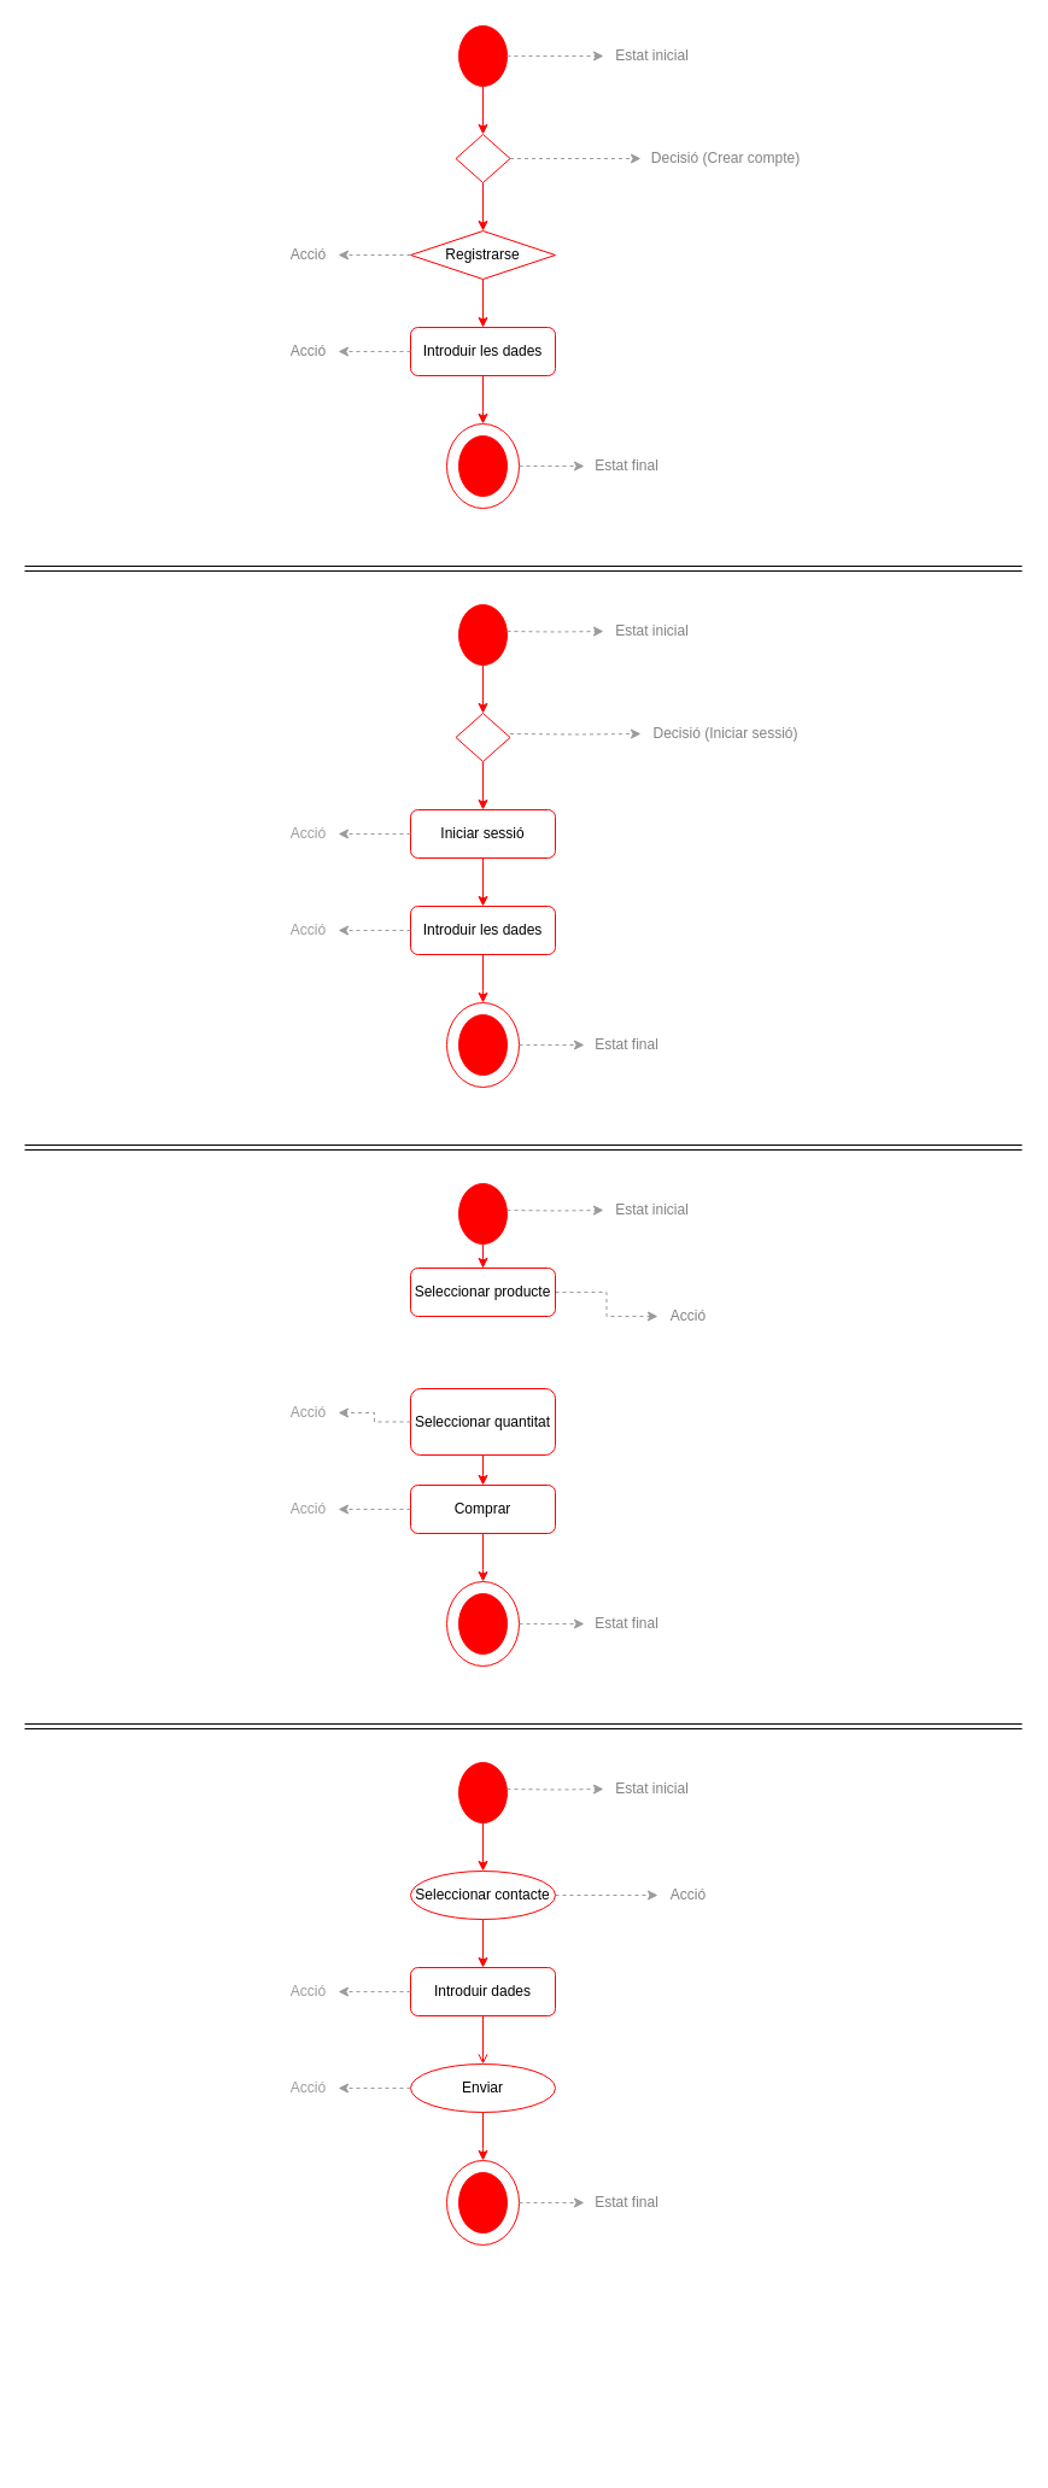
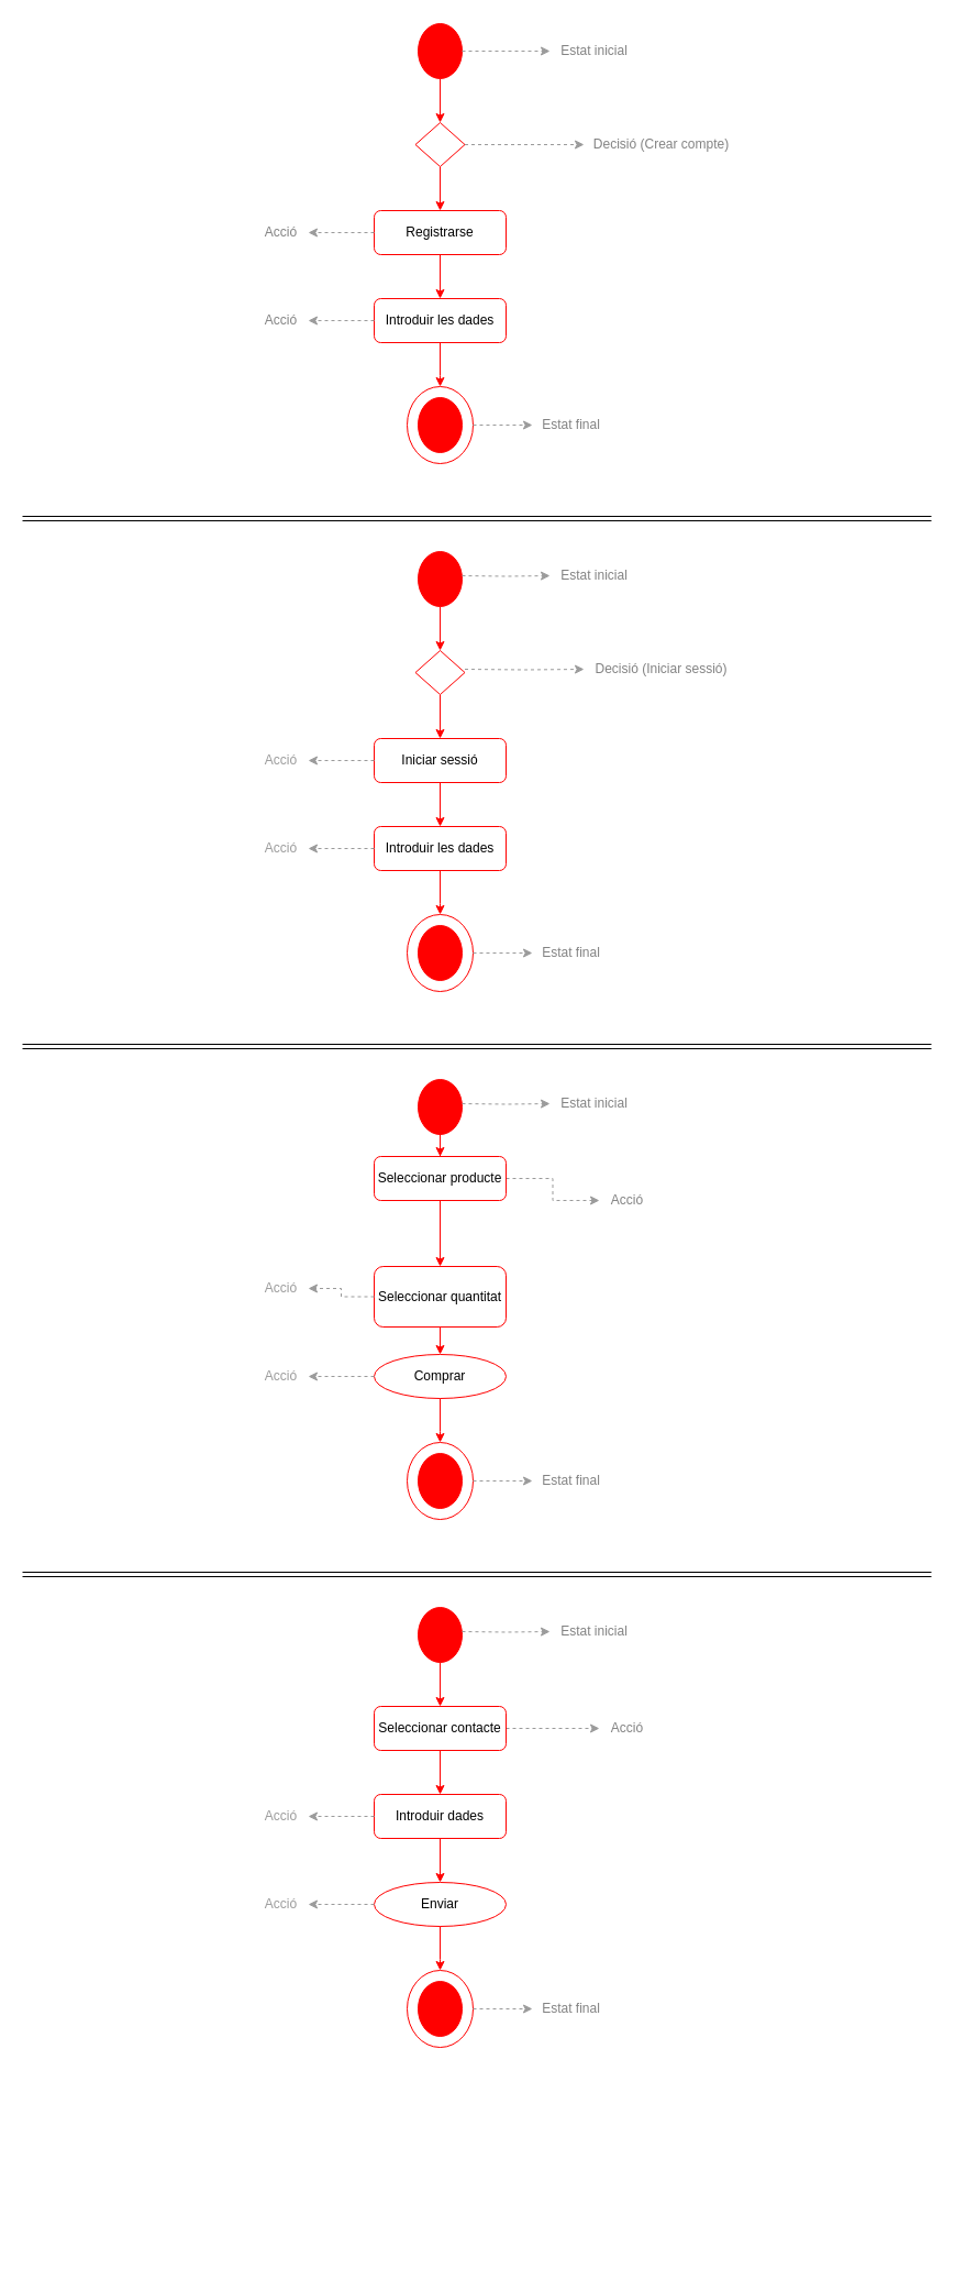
- <mxCell id="3" value="Registrarse" style="rhombus;whiteSpace=wrap;html=1;fontSize=12;glass=0;strokeWidth=1;shadow=0;strokeColor=#FF0000;" parent="1" vertex="1"><mxGeometry x="340" y="191" width="120" height="40" as="geometry" /></mxCell>
+ <mxCell id="3" value="Registrarse" style="rounded=1;whiteSpace=wrap;html=1;fontSize=12;glass=0;strokeWidth=1;shadow=0;strokeColor=#FF0000;" parent="1" vertex="1"><mxGeometry x="340" y="191" width="120" height="40" as="geometry" /></mxCell>
+ <mxCell id="46" value="" style="endArrow=classic;html=1;rounded=0;entryX=0.5;entryY=0;entryDx=0;entryDy=0;strokeColor=#FF0000;fillColor=#FF0000;exitX=0.5;exitY=1;exitDx=0;exitDy=0;" parent="1" source="63" target="45" edge="1"><mxGeometry width="50" height="50" relative="1" as="geometry"><mxPoint x="400" y="1111.01" as="sourcePoint" /><mxPoint x="692" y="1241.01" as="targetPoint" /></mxGeometry></mxCell>
- <mxCell id="48" value="Comprar" style="rounded=1;whiteSpace=wrap;html=1;fontSize=12;glass=0;strokeWidth=1;shadow=0;strokeColor=#FF0000;" parent="1" vertex="1"><mxGeometry x="340" y="1231" width="120" height="40" as="geometry" /></mxCell>
+ <mxCell id="48" value="Comprar" style="ellipse;whiteSpace=wrap;html=1;fontSize=12;glass=0;strokeWidth=1;shadow=0;strokeColor=#FF0000;" parent="1" vertex="1"><mxGeometry x="340" y="1231" width="120" height="40" as="geometry" /></mxCell>
- <mxCell id="84" value="Seleccionar contacte" style="ellipse;whiteSpace=wrap;html=1;fontSize=12;glass=0;strokeWidth=1;shadow=0;strokeColor=#FF0000;" vertex="1" parent="1"><mxGeometry x="340" y="1551.01" width="120" height="40" as="geometry" /></mxCell>
+ <mxCell id="84" value="Seleccionar contacte" style="rounded=1;whiteSpace=wrap;html=1;fontSize=12;glass=0;strokeWidth=1;shadow=0;strokeColor=#FF0000;" vertex="1" parent="1"><mxGeometry x="340" y="1551.01" width="120" height="40" as="geometry" /></mxCell>
- <mxCell id="65" value="" style="edgeStyle=orthogonalEdgeStyle;rounded=0;orthogonalLoop=1;jettySize=auto;html=1;fontColor=#828282;strokeColor=#FF0000;fillColor=#FF0000;entryX=0.5;entryY=0;entryDx=0;entryDy=0;endArrow=open;" edge="1" parent="1" source="66" target="69"><mxGeometry relative="1" as="geometry"><mxPoint x="460" y="1941.01" as="targetPoint" /></mxGeometry></mxCell>
+ <mxCell id="65" value="" style="edgeStyle=orthogonalEdgeStyle;rounded=0;orthogonalLoop=1;jettySize=auto;html=1;fontColor=#828282;strokeColor=#FF0000;fillColor=#FF0000;entryX=0.5;entryY=0;entryDx=0;entryDy=0;" edge="1" parent="1" source="66" target="69"><mxGeometry relative="1" as="geometry"><mxPoint x="460" y="1941.01" as="targetPoint" /></mxGeometry></mxCell>
